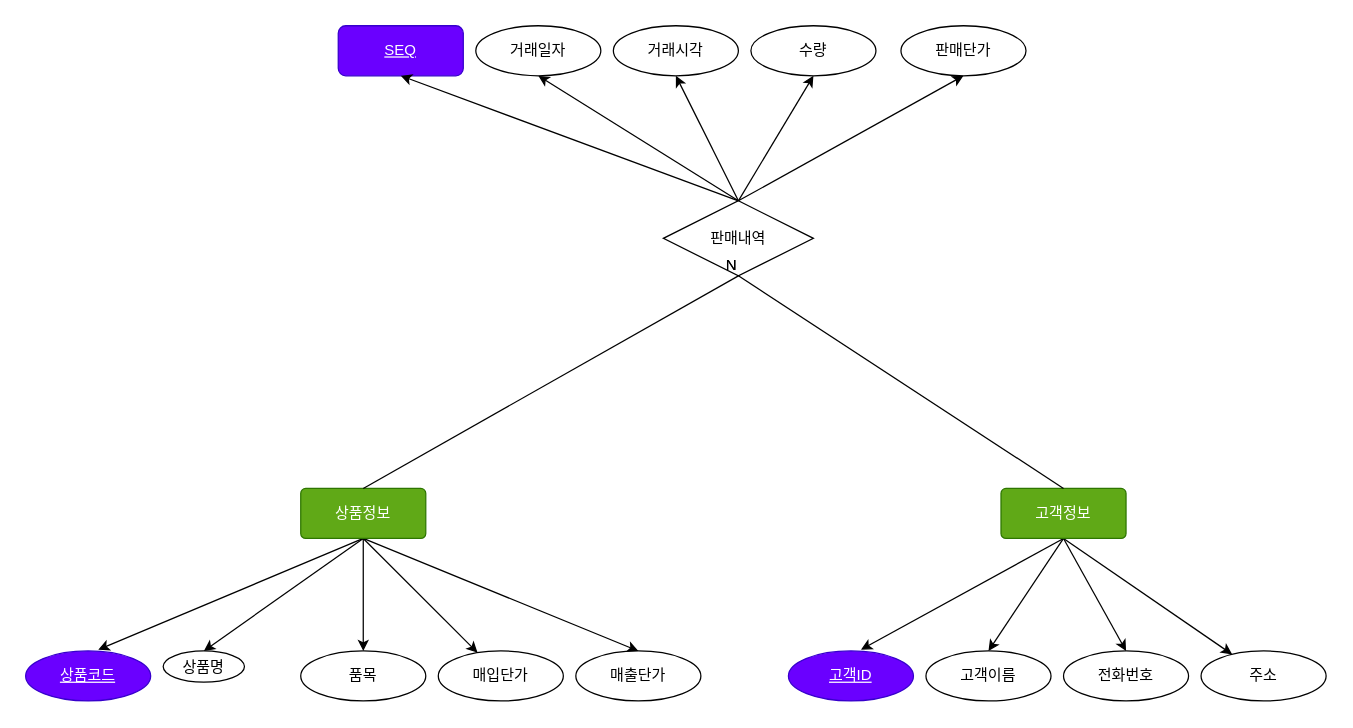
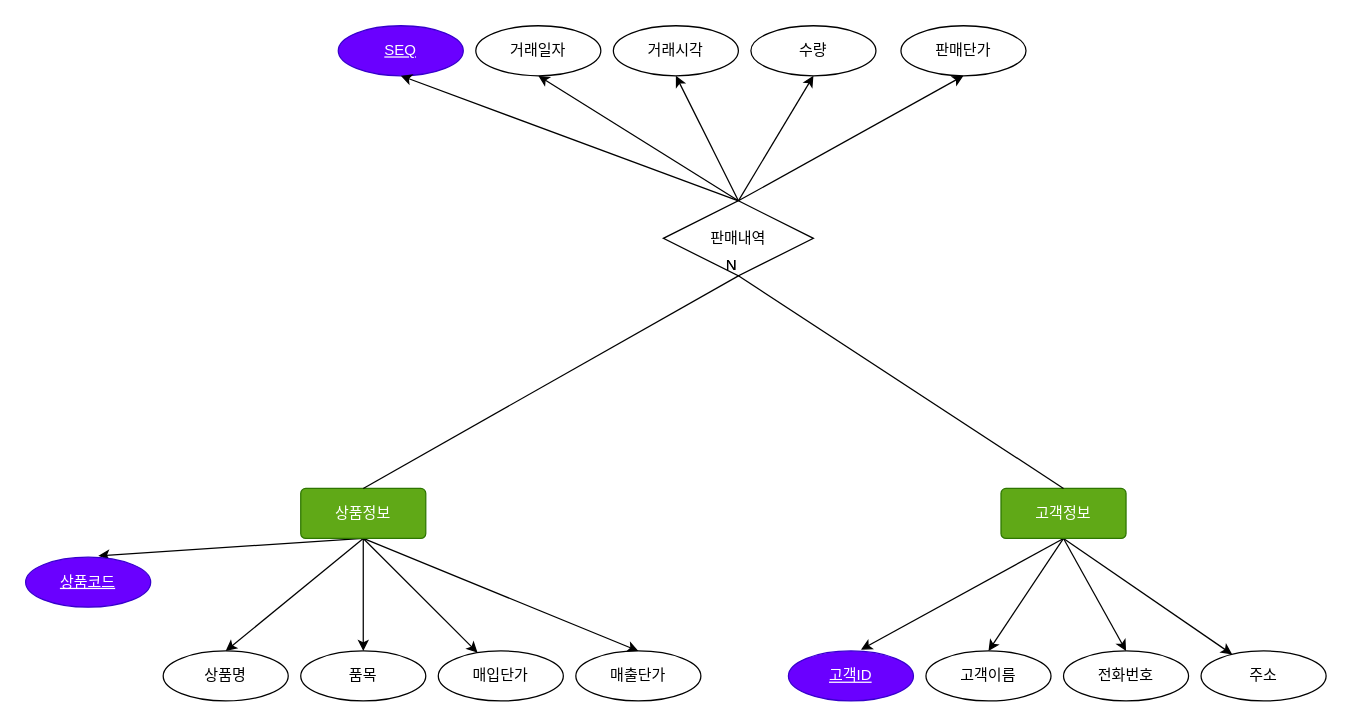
- <mxCell id="31" value="SEQ" style="whiteSpace=wrap;html=1;align=center;fontStyle=4;fillColor=#6a00ff;strokeColor=#3700CC;fontColor=#ffffff;rounded=1;" vertex="1" parent="1"><mxGeometry x="270" y="20" width="100" height="40" as="geometry" /></mxCell>
+ <mxCell id="31" value="SEQ" style="ellipse;whiteSpace=wrap;html=1;align=center;fontStyle=4;fillColor=#6a00ff;strokeColor=#3700CC;fontColor=#ffffff;" vertex="1" parent="1"><mxGeometry x="270" y="20" width="100" height="40" as="geometry" /></mxCell>
- <mxCell id="9" value="상품명" style="ellipse;whiteSpace=wrap;html=1;align=center;" vertex="1" parent="1"><mxGeometry x="130" y="520" width="65" height="25" as="geometry" /></mxCell>
+ <mxCell id="9" value="상품명" style="ellipse;whiteSpace=wrap;html=1;align=center;" vertex="1" parent="1"><mxGeometry x="130" y="520" width="100" height="40" as="geometry" /></mxCell>
- <mxCell id="8" value="상품코드" style="ellipse;whiteSpace=wrap;html=1;align=center;fontStyle=4;fillColor=#6a00ff;strokeColor=#3700CC;fontColor=#ffffff;" vertex="1" parent="1"><mxGeometry x="20" y="520" width="100" height="40" as="geometry" /></mxCell>
+ <mxCell id="8" value="상품코드" style="ellipse;whiteSpace=wrap;html=1;align=center;fontStyle=4;fillColor=#6a00ff;strokeColor=#3700CC;fontColor=#ffffff;" vertex="1" parent="1"><mxGeometry x="20" y="445" width="100" height="40" as="geometry" /></mxCell>
